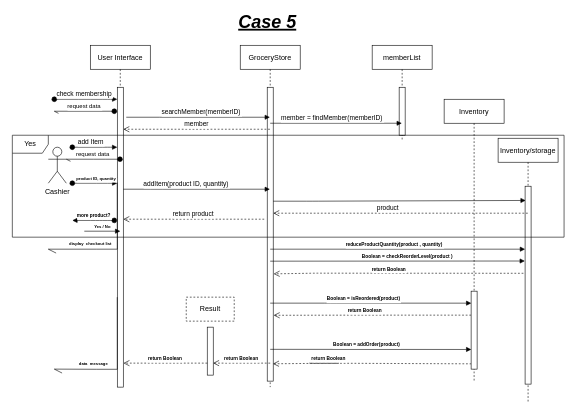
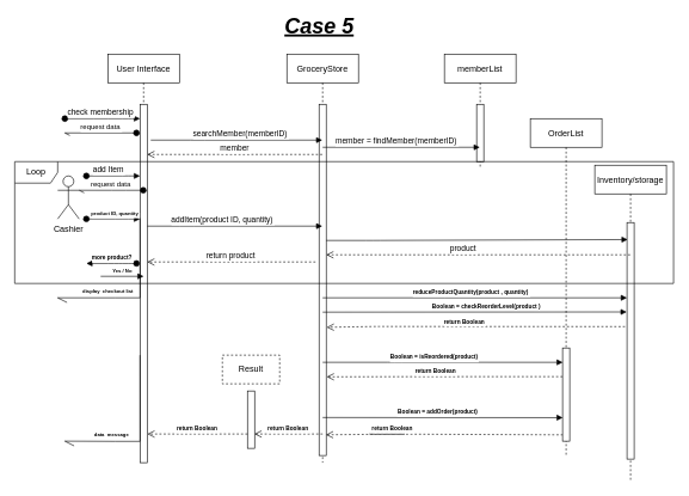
- <mxCell id="26" value="Inventory" style="shape=umlLifeline;perimeter=lifelinePerimeter;container=1;collapsible=0;recursiveResize=0;rounded=0;shadow=0;strokeWidth=1;" vertex="1" parent="1"><mxGeometry x="740" y="165" width="100" height="470" as="geometry" /></mxCell>
+ <mxCell id="26" value="OrderList" style="shape=umlLifeline;perimeter=lifelinePerimeter;container=1;collapsible=0;recursiveResize=0;rounded=0;shadow=0;strokeWidth=1;" vertex="1" parent="1"><mxGeometry x="740" y="165" width="100" height="470" as="geometry" /></mxCell>
- <mxCell id="39" value="Yes" style="shape=umlFrame;whiteSpace=wrap;html=1;" vertex="1" parent="1"><mxGeometry x="20" y="225" width="920" height="170" as="geometry" /></mxCell>
+ <mxCell id="39" value="Loop" style="shape=umlFrame;whiteSpace=wrap;html=1;" vertex="1" parent="1"><mxGeometry x="20" y="225" width="920" height="170" as="geometry" /></mxCell>
